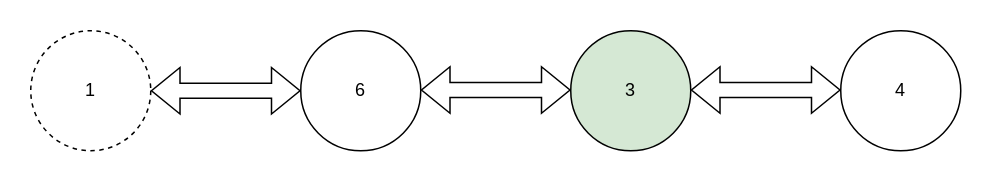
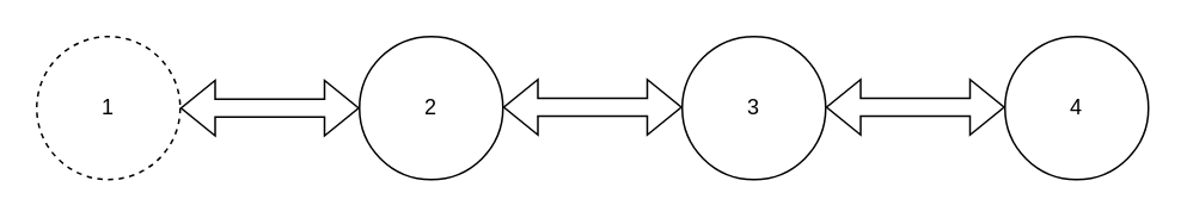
- <mxCell id="5" value="&lt;font&gt;6&lt;/font&gt;" style="ellipse;whiteSpace=wrap;html=1;fontColor=default;" parent="1" vertex="1"><mxGeometry x="200" y="20" width="80" height="80" as="geometry" /></mxCell>
+ <mxCell id="5" value="&lt;font&gt;2&lt;/font&gt;" style="ellipse;whiteSpace=wrap;html=1;fontColor=default;" parent="1" vertex="1"><mxGeometry x="200" y="20" width="80" height="80" as="geometry" /></mxCell>
- <mxCell id="4" value="&lt;font&gt;3&lt;/font&gt;" style="ellipse;whiteSpace=wrap;html=1;fontColor=default;fillColor=#d5e8d4;" parent="1" vertex="1"><mxGeometry x="380" y="20" width="80" height="80" as="geometry" /></mxCell>
+ <mxCell id="4" value="&lt;font&gt;3&lt;/font&gt;" style="ellipse;whiteSpace=wrap;html=1;fontColor=default;" parent="1" vertex="1"><mxGeometry x="380" y="20" width="80" height="80" as="geometry" /></mxCell>
